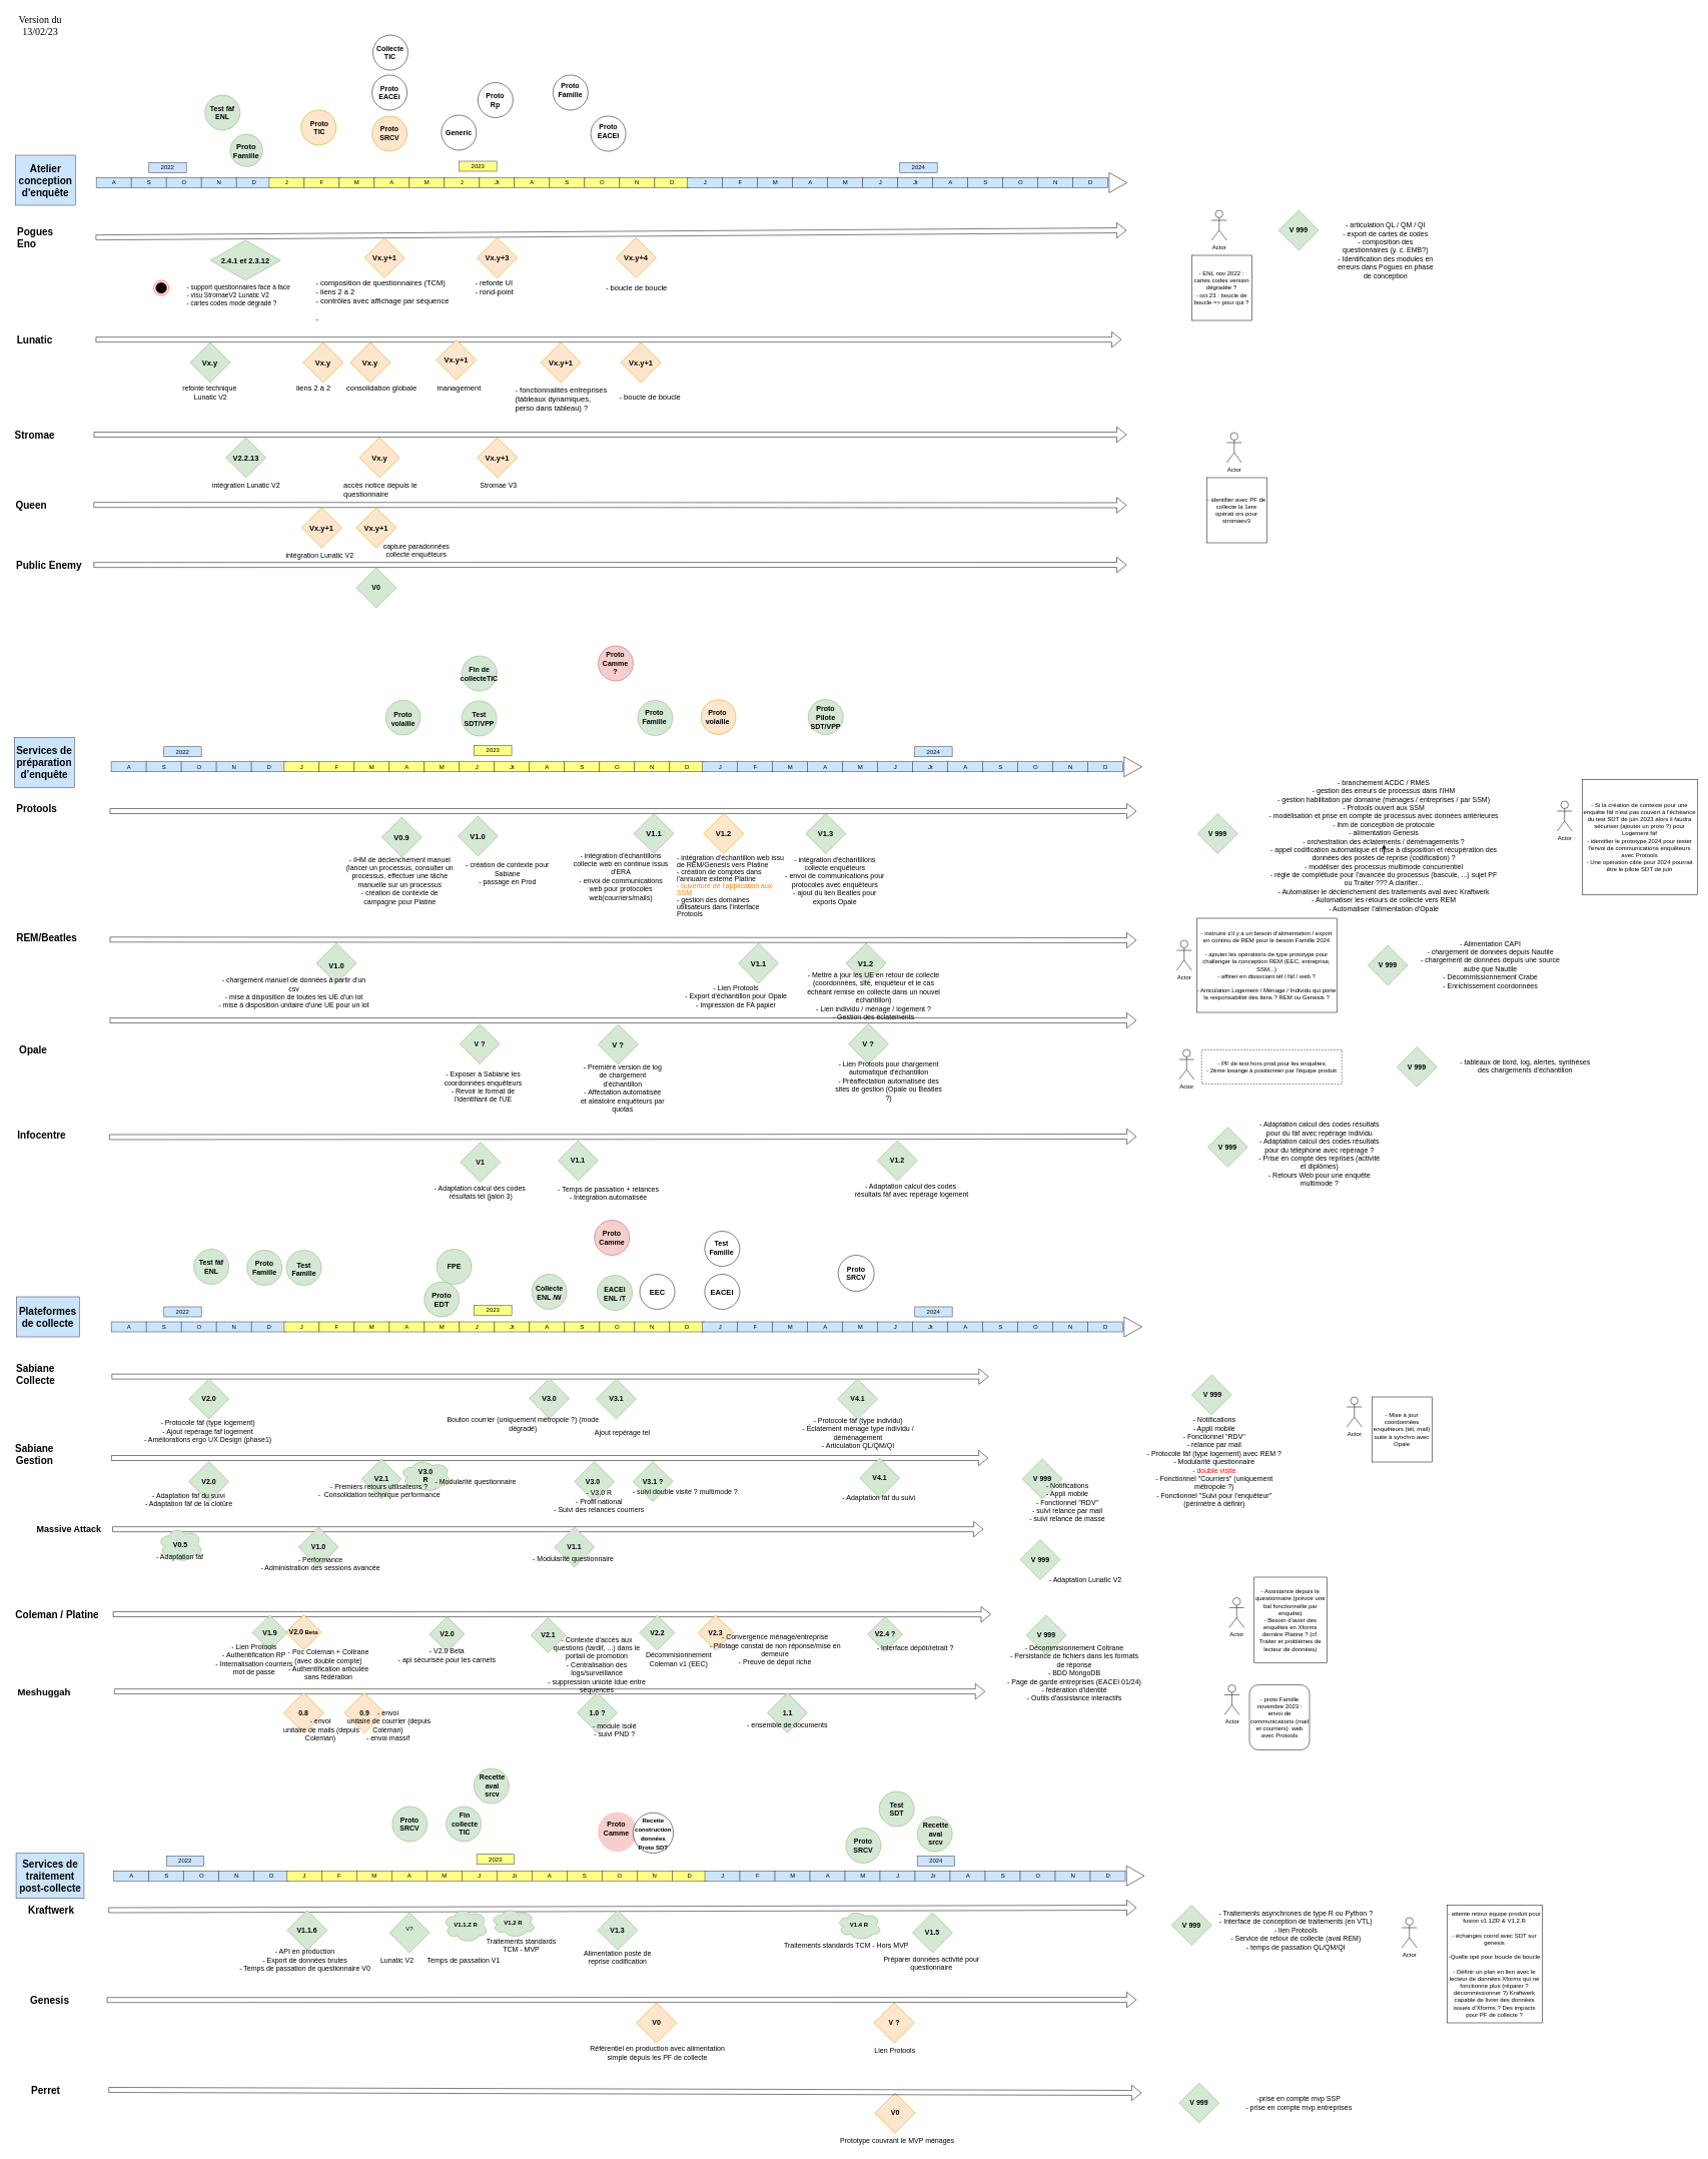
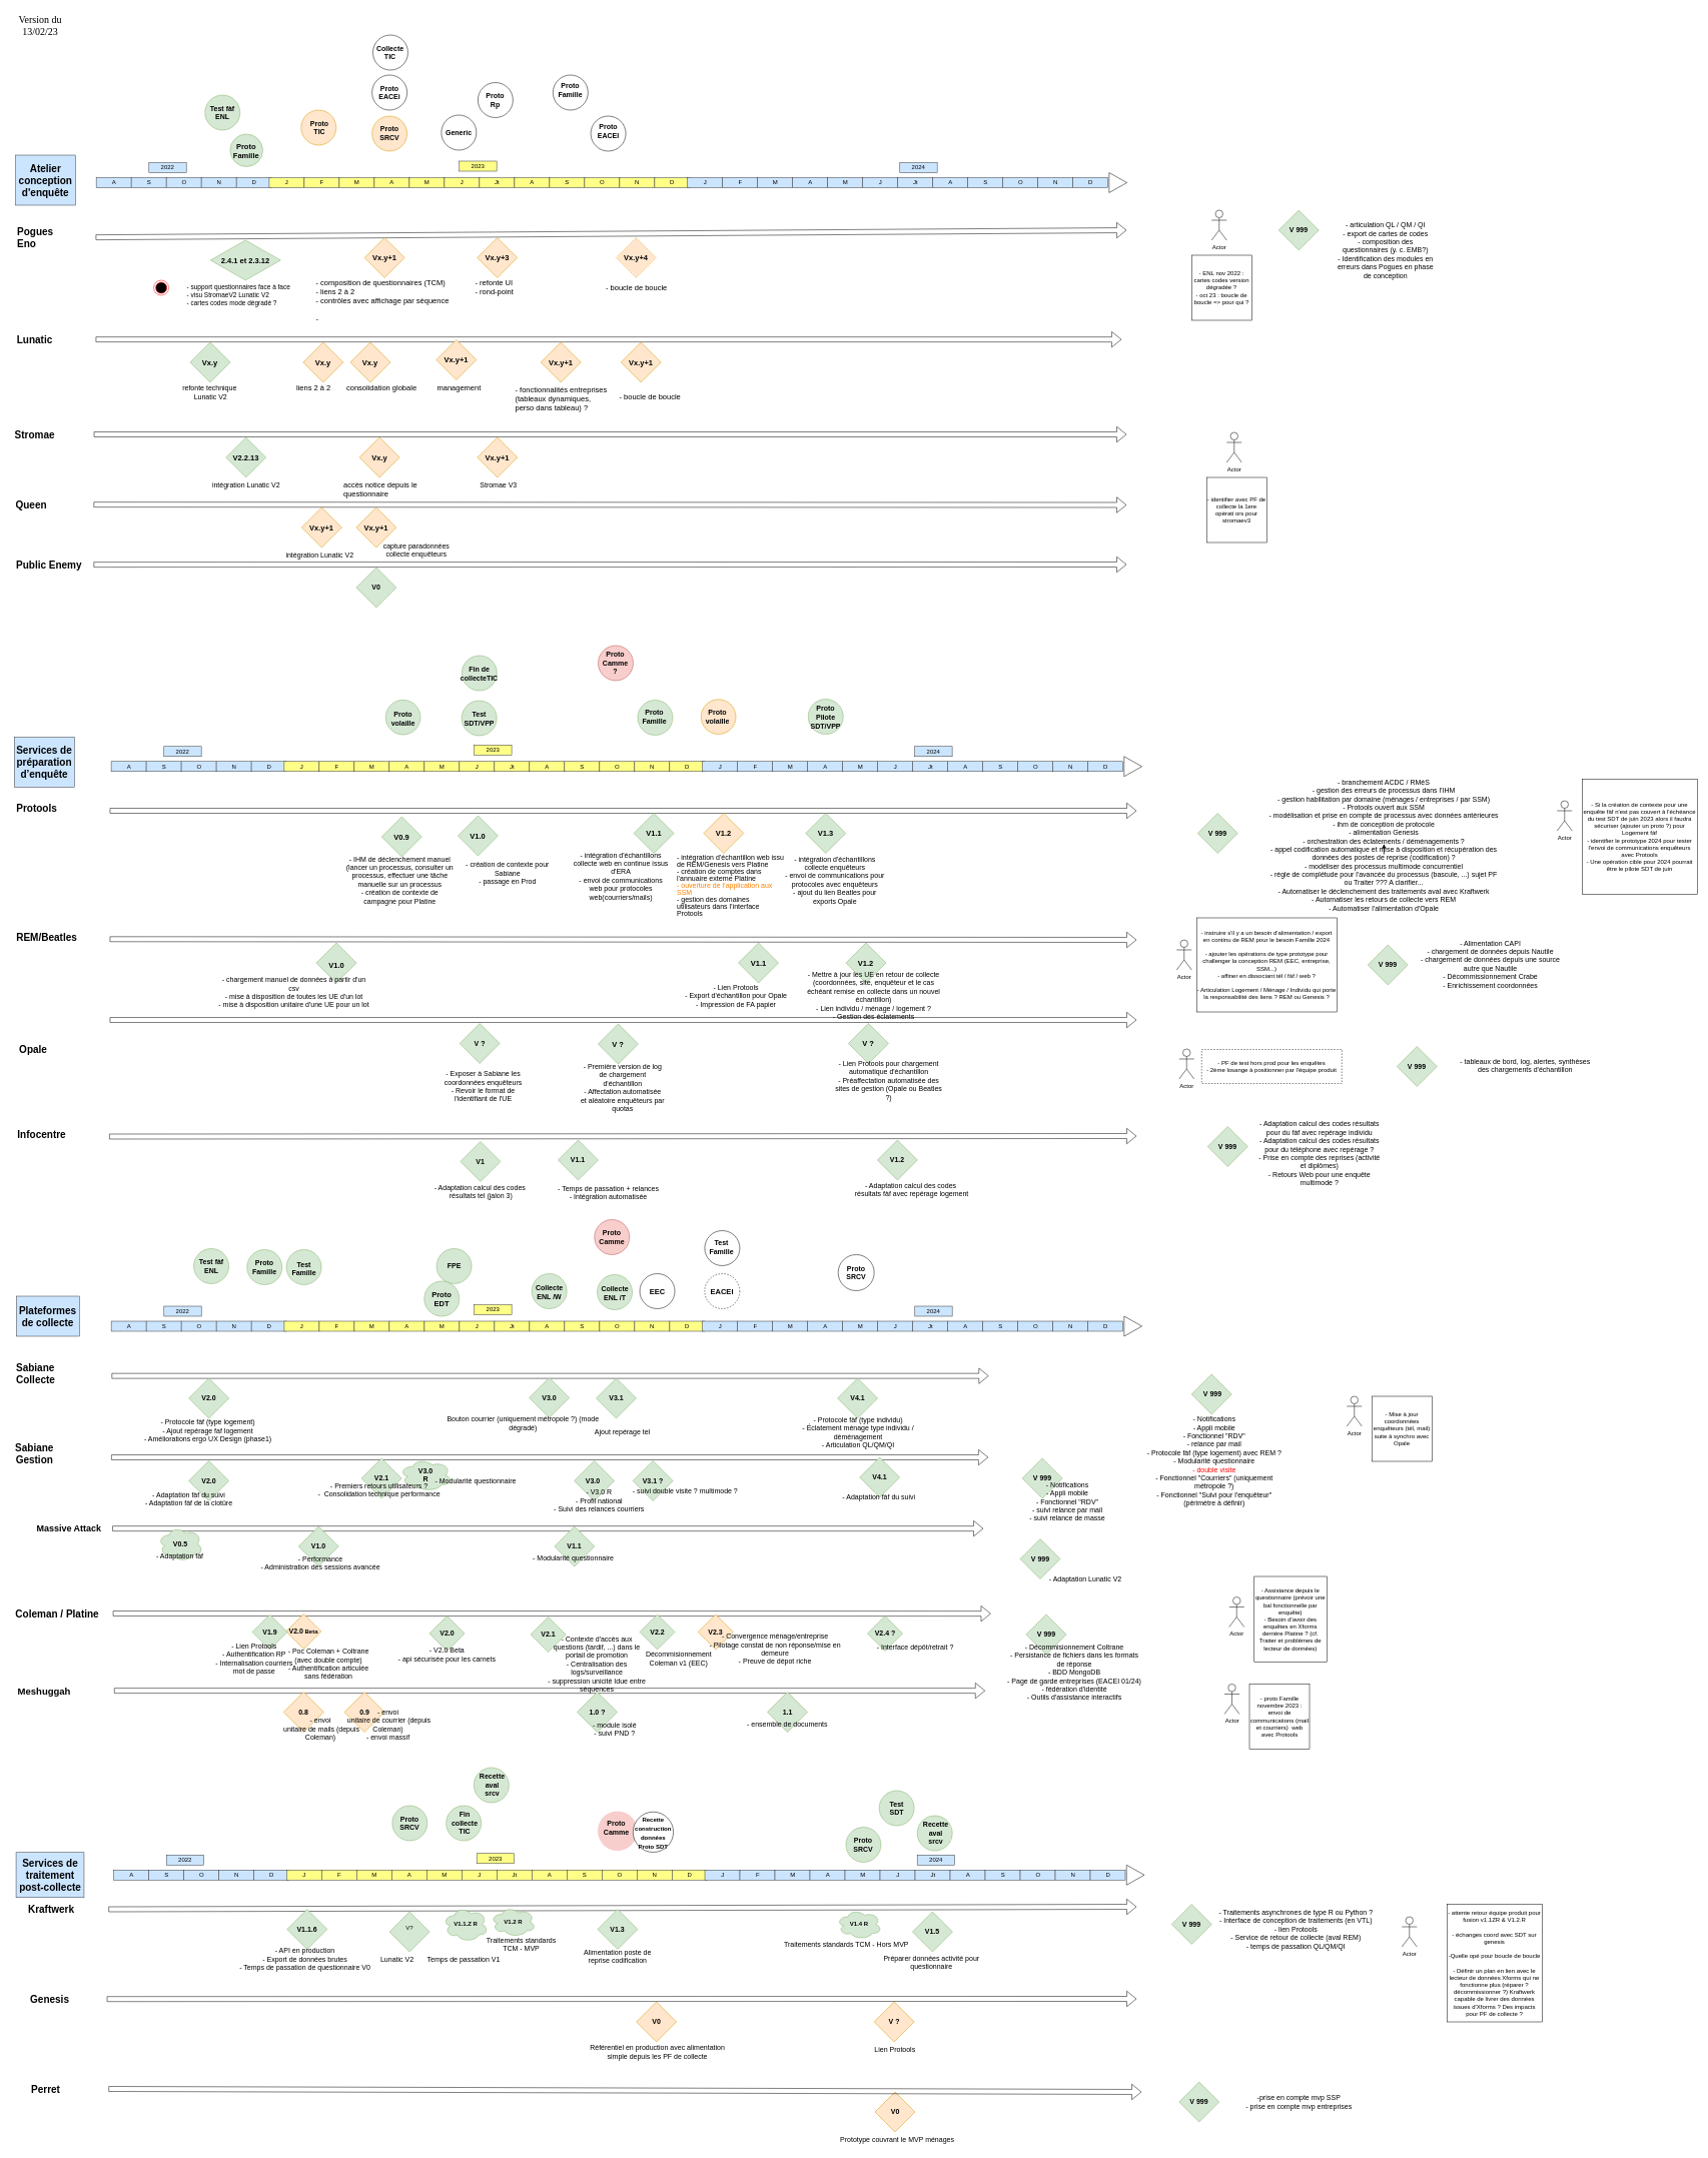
- <mxCell id="168" value="&lt;font style=&quot;font-size: 15px;&quot;&gt;&lt;b&gt;Vx.y+4&lt;/b&gt;&lt;/font&gt;" style="rhombus;whiteSpace=wrap;html=1;fillColor=#ffe6cc;strokeColor=#d79b00;" parent="1" vertex="1"><mxGeometry x="1230.31" y="474" width="80" height="80" as="geometry" /></mxCell>
+ <mxCell id="168" value="&lt;font style=&quot;font-size: 15px;&quot;&gt;&lt;b&gt;Vx.y+4&lt;/b&gt;&lt;/font&gt;" style="rhombus;whiteSpace=wrap;html=1;fillColor=#ffe6cc;strokeColor=#d79b00;dashed=1;" parent="1" vertex="1"><mxGeometry x="1230.31" y="474" width="80" height="80" as="geometry" /></mxCell>
- <mxCell id="403" value="&lt;b&gt;EACEI&lt;/b&gt;" style="ellipse;whiteSpace=wrap;html=1;aspect=fixed;fontSize=15;" parent="1" vertex="1"><mxGeometry x="1407.22" y="2544" width="70" height="70" as="geometry" /></mxCell>
+ <mxCell id="403" value="&lt;b&gt;EACEI&lt;/b&gt;" style="ellipse;whiteSpace=wrap;html=1;aspect=fixed;fontSize=15;dashed=1;" parent="1" vertex="1"><mxGeometry x="1407.22" y="2544" width="70" height="70" as="geometry" /></mxCell>
- <mxCell id="410" value="&lt;b&gt;&lt;font style=&quot;font-size: 14px;&quot;&gt;EACEi ENL /T&lt;br&gt;&lt;/font&gt;&lt;/b&gt;" style="text;html=1;strokeColor=none;fillColor=#d5e8d4;align=center;verticalAlign=middle;whiteSpace=wrap;rounded=0;" vertex="1" parent="1"><mxGeometry x="1197.55" y="2568" width="60" height="30" as="geometry" /></mxCell>
+ <mxCell id="410" value="&lt;b&gt;&lt;font style=&quot;font-size: 14px;&quot;&gt;Collecte ENL /T&lt;br&gt;&lt;/font&gt;&lt;/b&gt;" style="text;html=1;strokeColor=none;fillColor=#d5e8d4;align=center;verticalAlign=middle;whiteSpace=wrap;rounded=0;" vertex="1" parent="1"><mxGeometry x="1197.55" y="2568" width="60" height="30" as="geometry" /></mxCell>
- <mxCell id="382" value="- proto Famille novembre 2023 : envoi de communications (mail et courriers)&amp;nbsp; web avec Protools" style="whiteSpace=wrap;html=1;rounded=1;" parent="1" vertex="1"><mxGeometry x="2495.5" y="3364" width="120" height="130" as="geometry" /></mxCell>
+ <mxCell id="382" value="- proto Famille novembre 2023 : envoi de communications (mail et courriers)&amp;nbsp; web avec Protools" style="rounded=0;whiteSpace=wrap;html=1;" parent="1" vertex="1"><mxGeometry x="2495.5" y="3364" width="120" height="130" as="geometry" /></mxCell>
